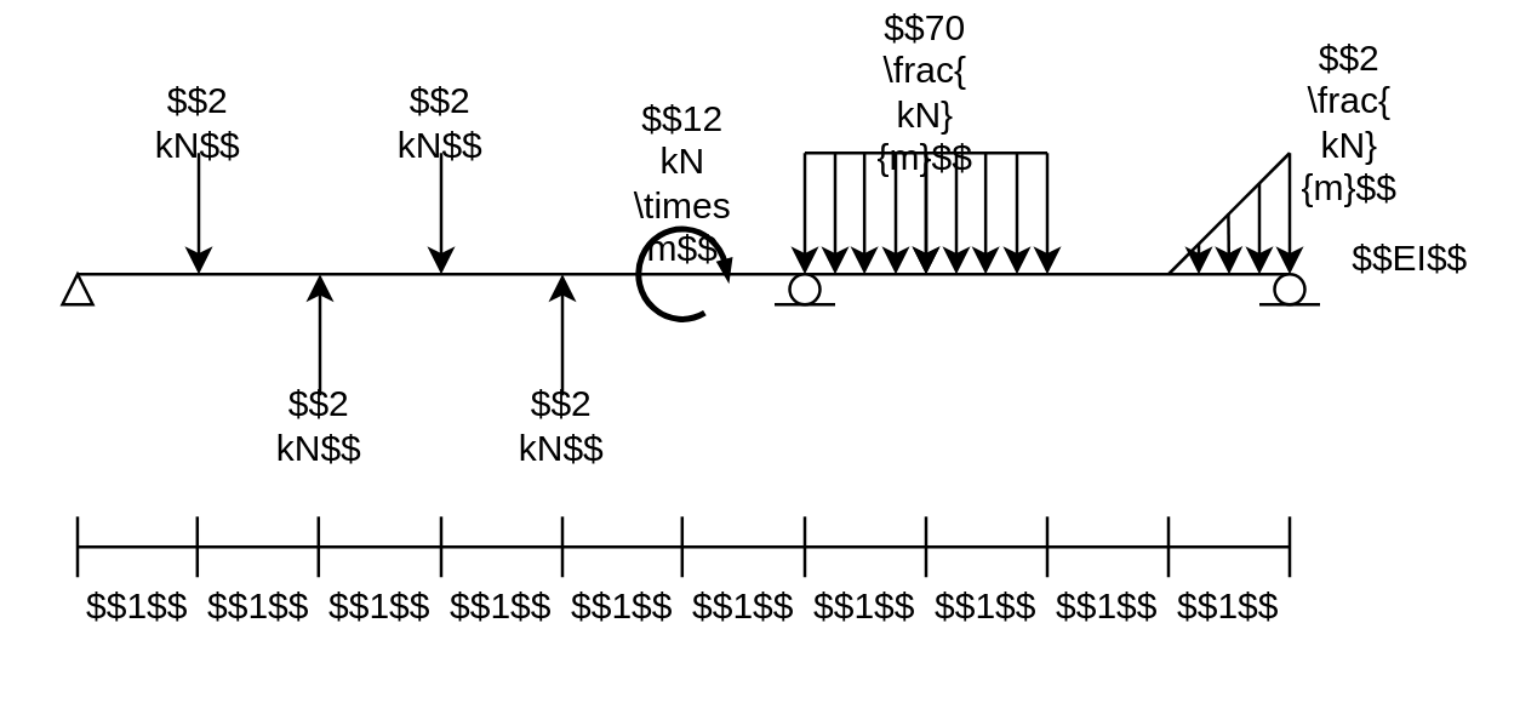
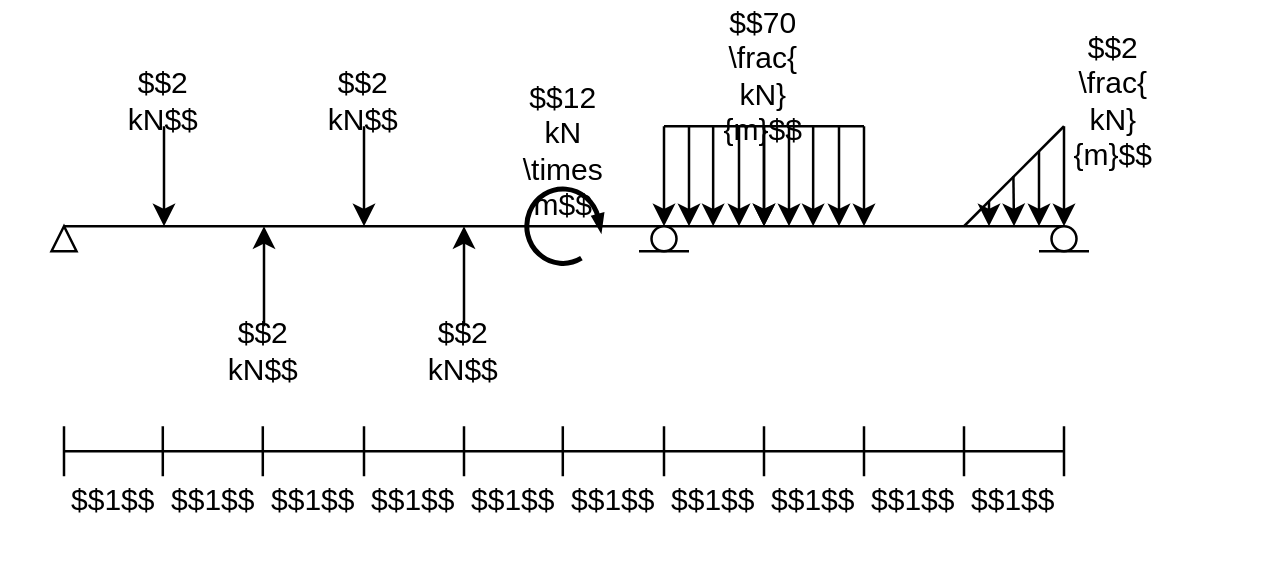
- <mxCell id="11" value="$$EI$$" style="text;html=1;strokeColor=none;fillColor=none;align=center;verticalAlign=middle;whiteSpace=wrap;rounded=0;" parent="1" vertex="1"><mxGeometry x="445" y="75" width="40" height="20" as="geometry" /></mxCell>
